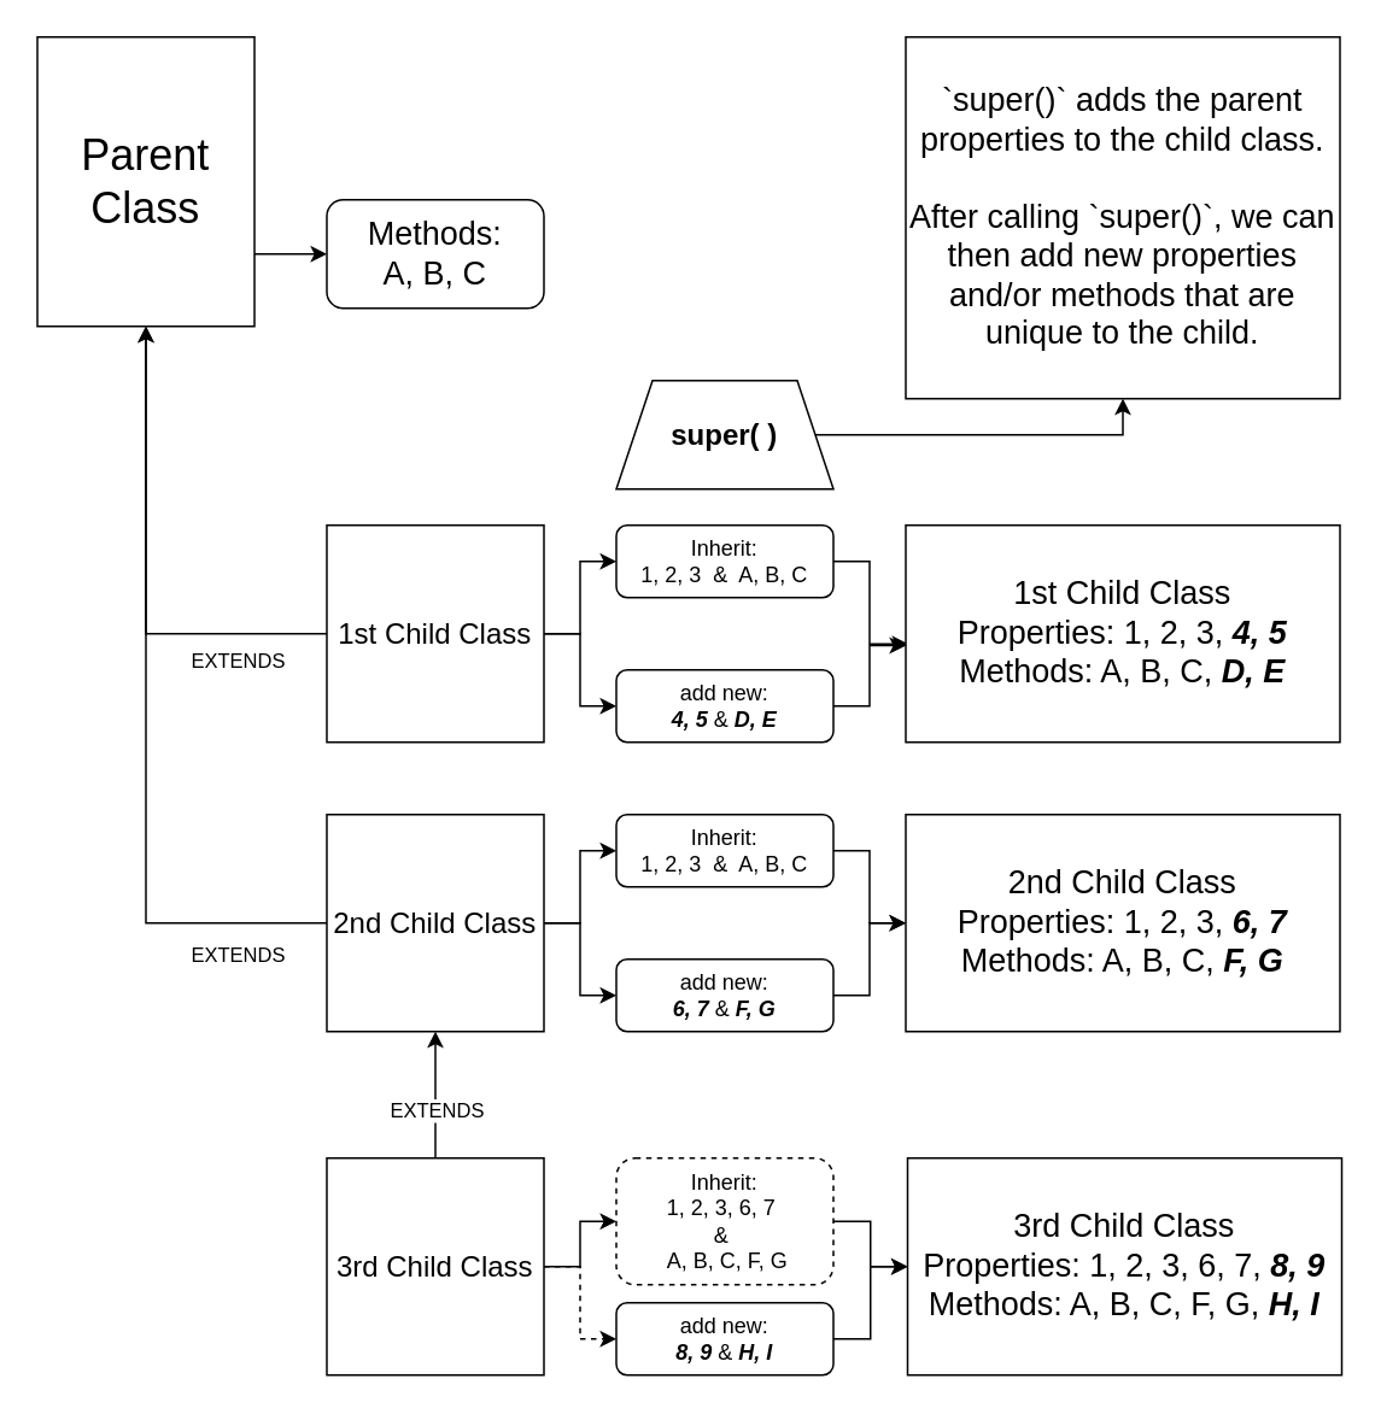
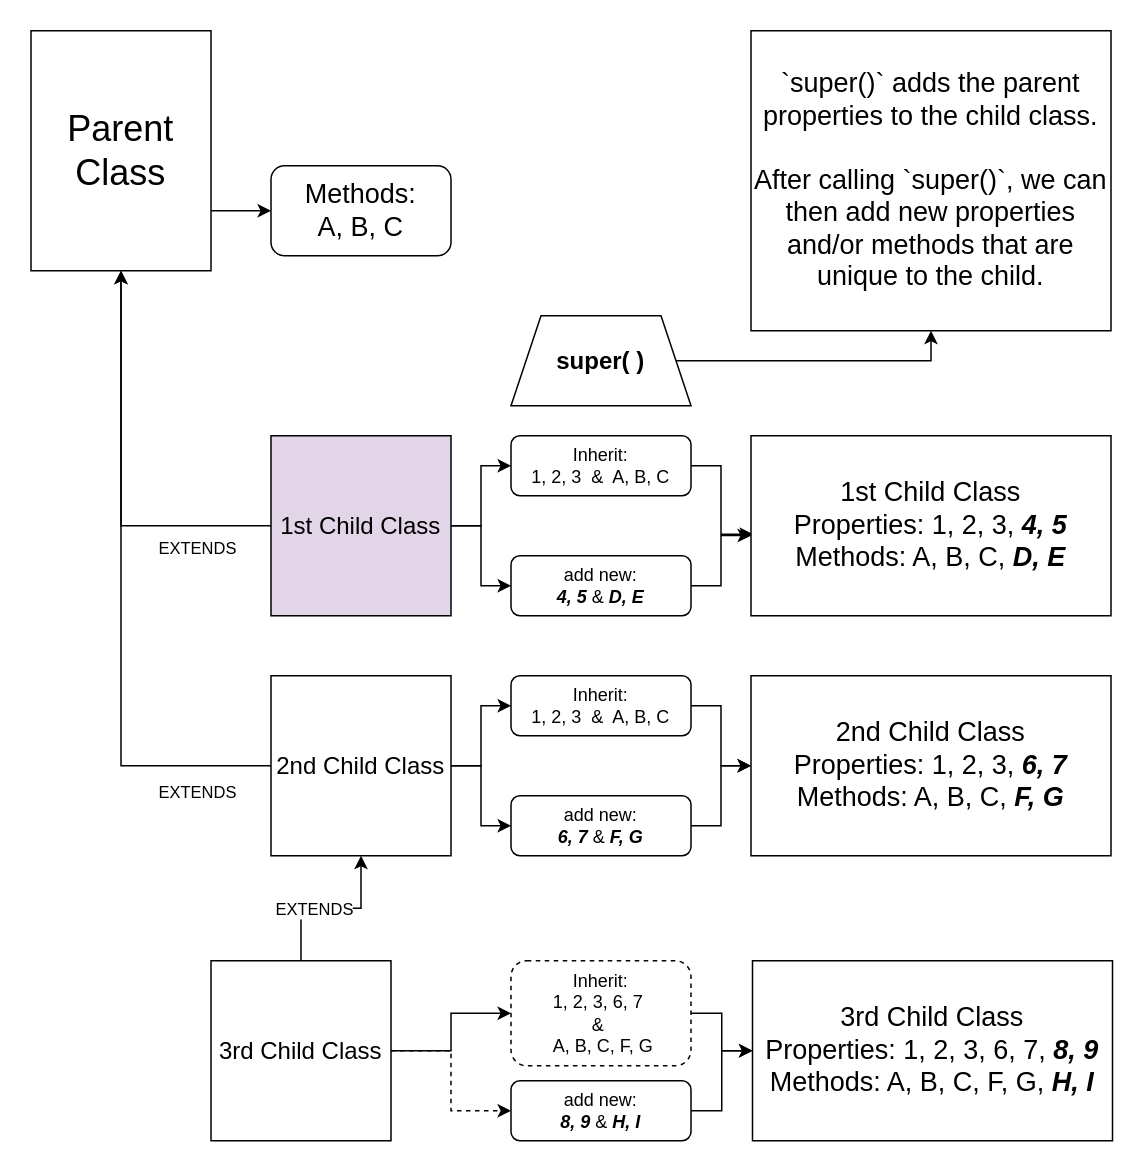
- <mxCell id="11" value="&lt;font size=&quot;3&quot;&gt;1st Child Class&lt;br&gt;&lt;/font&gt;" style="rounded=0;whiteSpace=wrap;html=1;" parent="1" vertex="1"><mxGeometry x="180" y="290" width="120" height="120" as="geometry" /></mxCell>
+ <mxCell id="11" value="&lt;font size=&quot;3&quot;&gt;1st Child Class&lt;br&gt;&lt;/font&gt;" style="rounded=0;whiteSpace=wrap;html=1;fillColor=#e1d5e7;" parent="1" vertex="1"><mxGeometry x="180" y="290" width="120" height="120" as="geometry" /></mxCell>
- <mxCell id="32" value="&lt;font size=&quot;3&quot;&gt;3rd Child Class&lt;br&gt;&lt;/font&gt;" style="rounded=0;whiteSpace=wrap;html=1;" vertex="1" parent="1"><mxGeometry x="180" y="640" width="120" height="120" as="geometry" /></mxCell>
+ <mxCell id="32" value="&lt;font size=&quot;3&quot;&gt;3rd Child Class&lt;br&gt;&lt;/font&gt;" style="rounded=0;whiteSpace=wrap;html=1;" vertex="1" parent="1"><mxGeometry x="140" y="640" width="120" height="120" as="geometry" /></mxCell>
